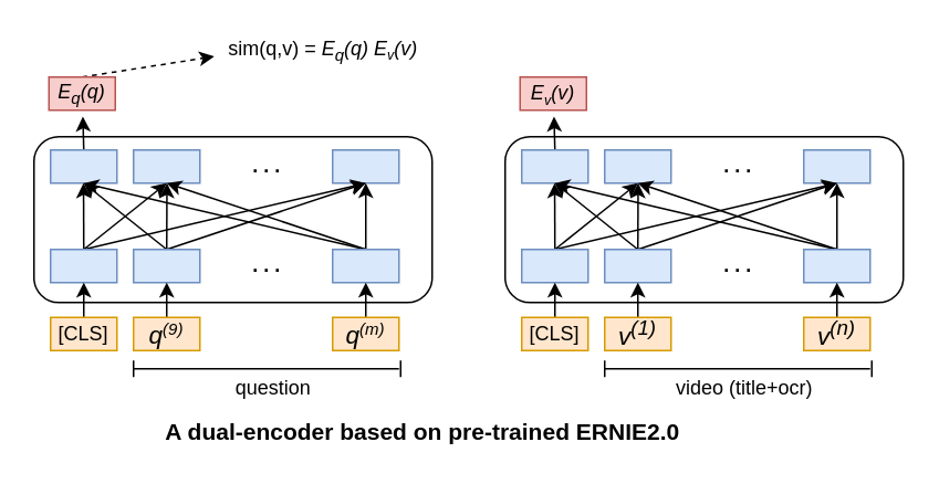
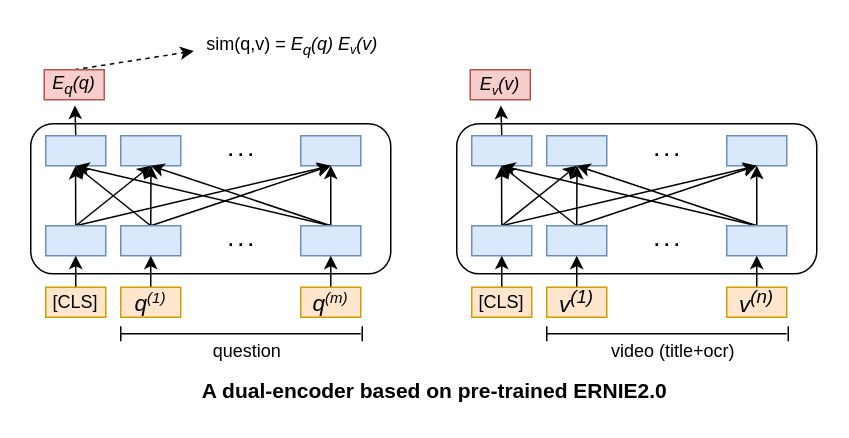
- <mxCell id="26" value="&lt;i&gt;&lt;font style=&quot;font-size: 15px&quot;&gt;q&lt;/font&gt;&lt;sup&gt;(9)&lt;/sup&gt;&lt;/i&gt;" style="rounded=0;whiteSpace=wrap;html=1;fillColor=#ffe6cc;strokeColor=#d79b00;" vertex="1" parent="1"><mxGeometry x="80" y="191" width="40" height="20" as="geometry" /></mxCell>
+ <mxCell id="26" value="&lt;i&gt;&lt;font style=&quot;font-size: 15px&quot;&gt;q&lt;/font&gt;&lt;sup&gt;(1)&lt;/sup&gt;&lt;/i&gt;" style="rounded=0;whiteSpace=wrap;html=1;fillColor=#ffe6cc;strokeColor=#d79b00;" vertex="1" parent="1"><mxGeometry x="80" y="191" width="40" height="20" as="geometry" /></mxCell>
- <mxCell id="64" value="&lt;b&gt;&lt;font&gt;&lt;span style=&quot;font-size: 14px&quot;&gt;A dual-encoder based on pre-trained ERNIE2.0&lt;/span&gt;&lt;/font&gt;&lt;/b&gt;" style="text;html=1;align=center;verticalAlign=middle;resizable=0;points=[];autosize=1;strokeColor=none;" vertex="1" parent="1"><mxGeometry x="89" y="250" width="330" height="20" as="geometry" /></mxCell>
+ <mxCell id="64" value="&lt;b&gt;&lt;font&gt;&lt;span style=&quot;font-size: 14px&quot;&gt;A dual-encoder based on pre-trained ERNIE2.0&lt;/span&gt;&lt;/font&gt;&lt;/b&gt;" style="text;html=1;align=center;verticalAlign=middle;resizable=0;points=[];autosize=1;strokeColor=none;" vertex="1" parent="1"><mxGeometry x="124" y="250" width="330" height="20" as="geometry" /></mxCell>
